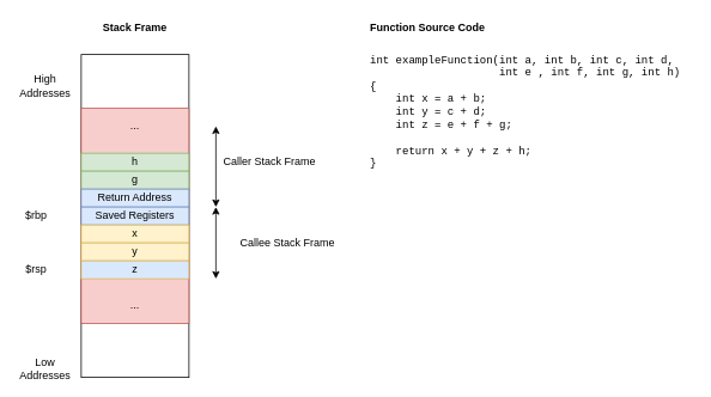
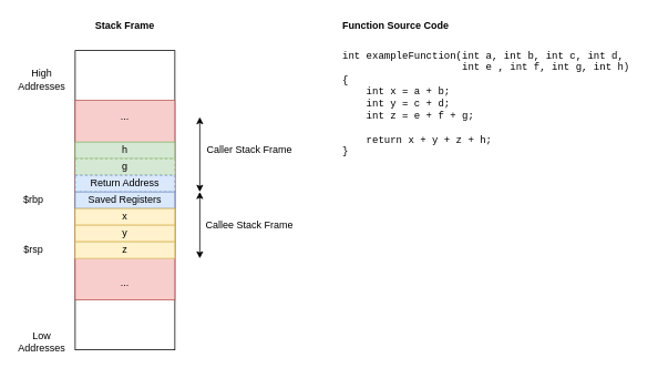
- <mxCell id="10" value="g" style="rounded=0;whiteSpace=wrap;html=1;fillColor=#d5e8d4;strokeColor=#82b366;" vertex="1" parent="1"><mxGeometry x="90" y="190" width="120" height="20" as="geometry" /></mxCell>
+ <mxCell id="10" value="g" style="rounded=0;whiteSpace=wrap;html=1;fillColor=#d5e8d4;strokeColor=#82b366;dashed=1;" vertex="1" parent="1"><mxGeometry x="90" y="190" width="120" height="20" as="geometry" /></mxCell>
- <mxCell id="11" value="Return Address" style="rounded=0;whiteSpace=wrap;html=1;fillColor=#dae8fc;strokeColor=#6c8ebf;" vertex="1" parent="1"><mxGeometry x="90" y="210" width="120" height="20" as="geometry" /></mxCell>
+ <mxCell id="11" value="Return Address" style="rounded=0;whiteSpace=wrap;html=1;fillColor=#dae8fc;strokeColor=#6c8ebf;dashed=1;" vertex="1" parent="1"><mxGeometry x="90" y="210" width="120" height="20" as="geometry" /></mxCell>
- <mxCell id="21" value="Callee Stack Frame" style="text;html=1;strokeColor=none;fillColor=none;align=center;verticalAlign=middle;whiteSpace=wrap;rounded=0;" vertex="1" parent="1"><mxGeometry x="265" y="260" width="110" height="20" as="geometry" /></mxCell>
+ <mxCell id="21" value="Callee Stack Frame" style="text;html=1;strokeColor=none;fillColor=none;align=center;verticalAlign=middle;whiteSpace=wrap;rounded=0;" vertex="1" parent="1"><mxGeometry x="245" y="260" width="110" height="20" as="geometry" /></mxCell>
- <mxCell id="15" value="z" style="rounded=0;whiteSpace=wrap;html=1;fillColor=#dae8fc;strokeColor=#d6b656;" vertex="1" parent="1"><mxGeometry x="90" y="290" width="120" height="20" as="geometry" /></mxCell>
+ <mxCell id="15" value="z" style="rounded=0;whiteSpace=wrap;html=1;fillColor=#fff2cc;strokeColor=#d6b656;" vertex="1" parent="1"><mxGeometry x="90" y="290" width="120" height="20" as="geometry" /></mxCell>
